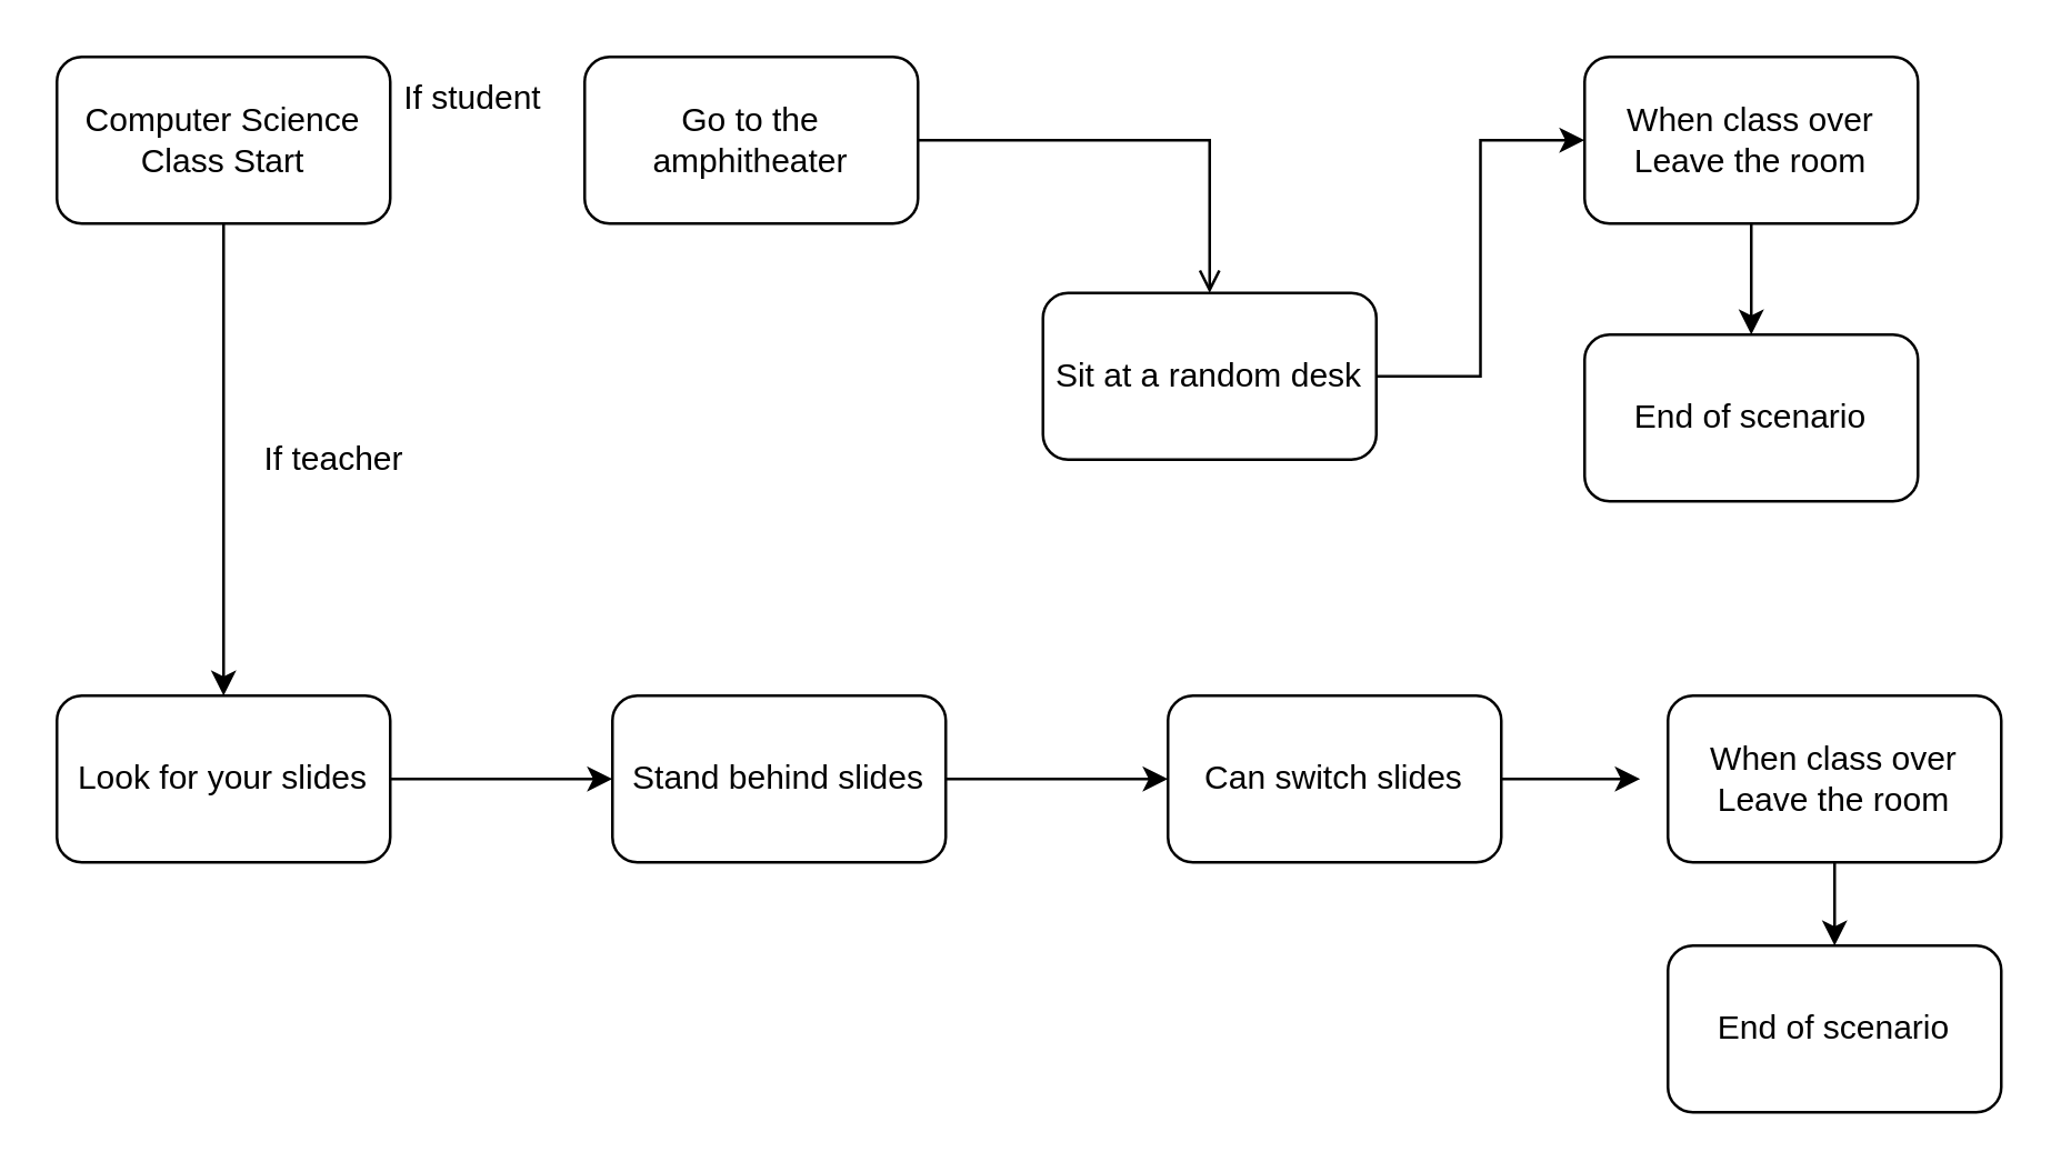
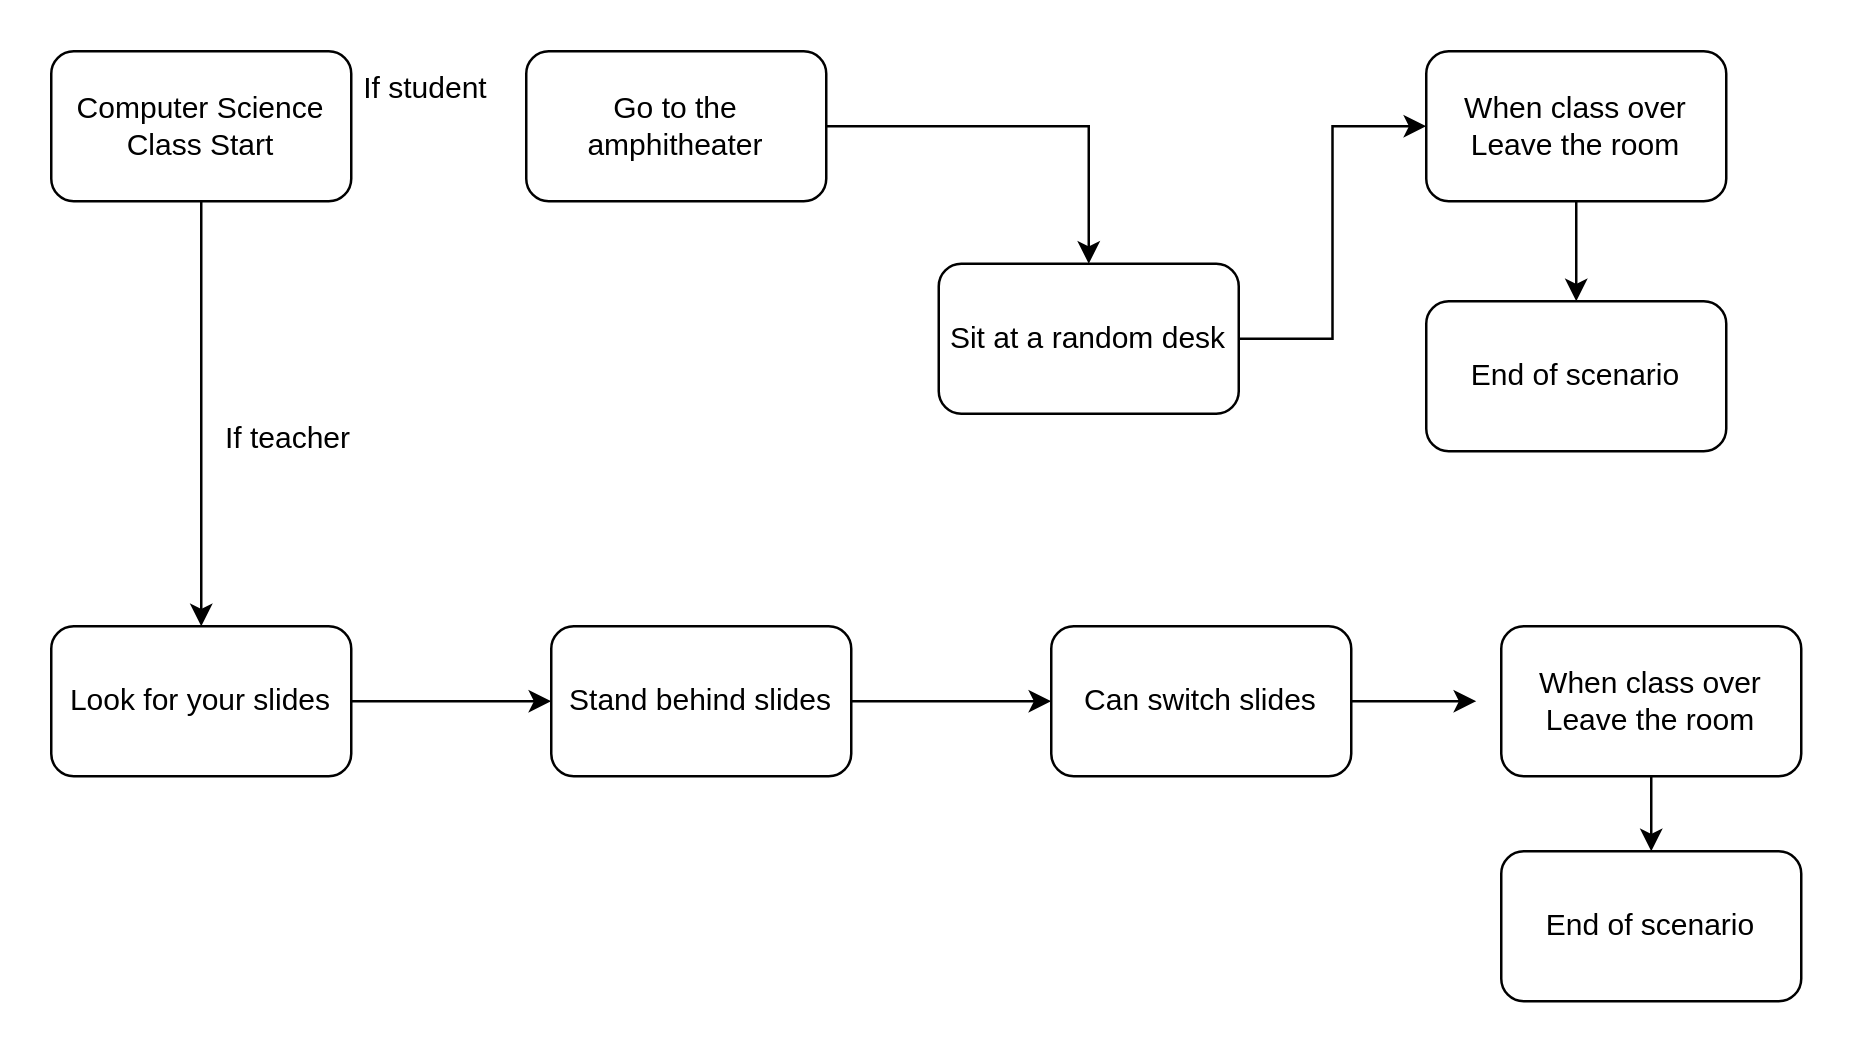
- <mxCell id="4" value="" style="edgeStyle=orthogonalEdgeStyle;rounded=0;orthogonalLoop=1;jettySize=auto;html=1;endArrow=open;" edge="1" parent="1" source="5" target="7"><mxGeometry relative="1" as="geometry" /></mxCell>
+ <mxCell id="4" value="" style="edgeStyle=orthogonalEdgeStyle;rounded=0;orthogonalLoop=1;jettySize=auto;html=1;" edge="1" parent="1" source="5" target="7"><mxGeometry relative="1" as="geometry" /></mxCell>
- <mxCell id="12" value="If teacher" style="text;html=1;strokeColor=none;fillColor=none;align=center;verticalAlign=middle;whiteSpace=wrap;rounded=0;" vertex="1" parent="1"><mxGeometry x="90" y="150" width="60" height="30" as="geometry" /></mxCell>
+ <mxCell id="12" value="If teacher" style="text;html=1;strokeColor=none;fillColor=none;align=center;verticalAlign=middle;whiteSpace=wrap;rounded=0;" vertex="1" parent="1"><mxGeometry x="85" y="160" width="60" height="30" as="geometry" /></mxCell>
